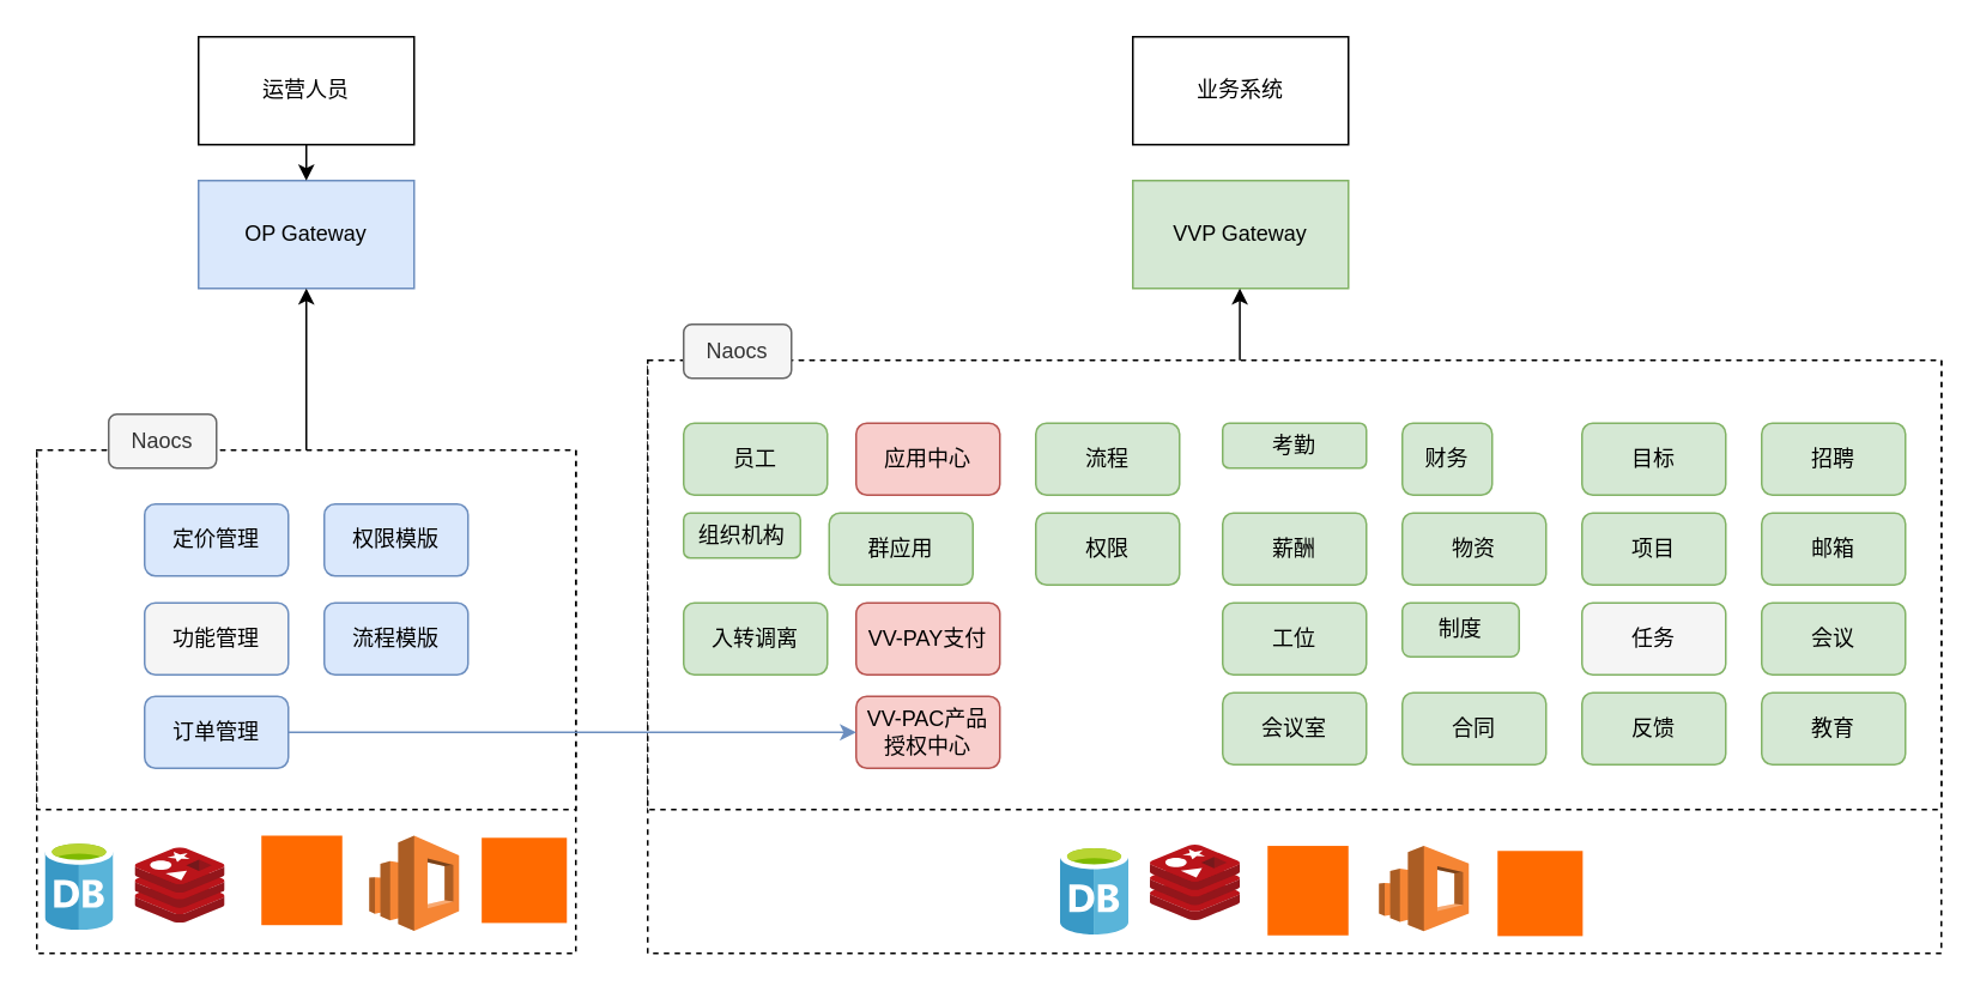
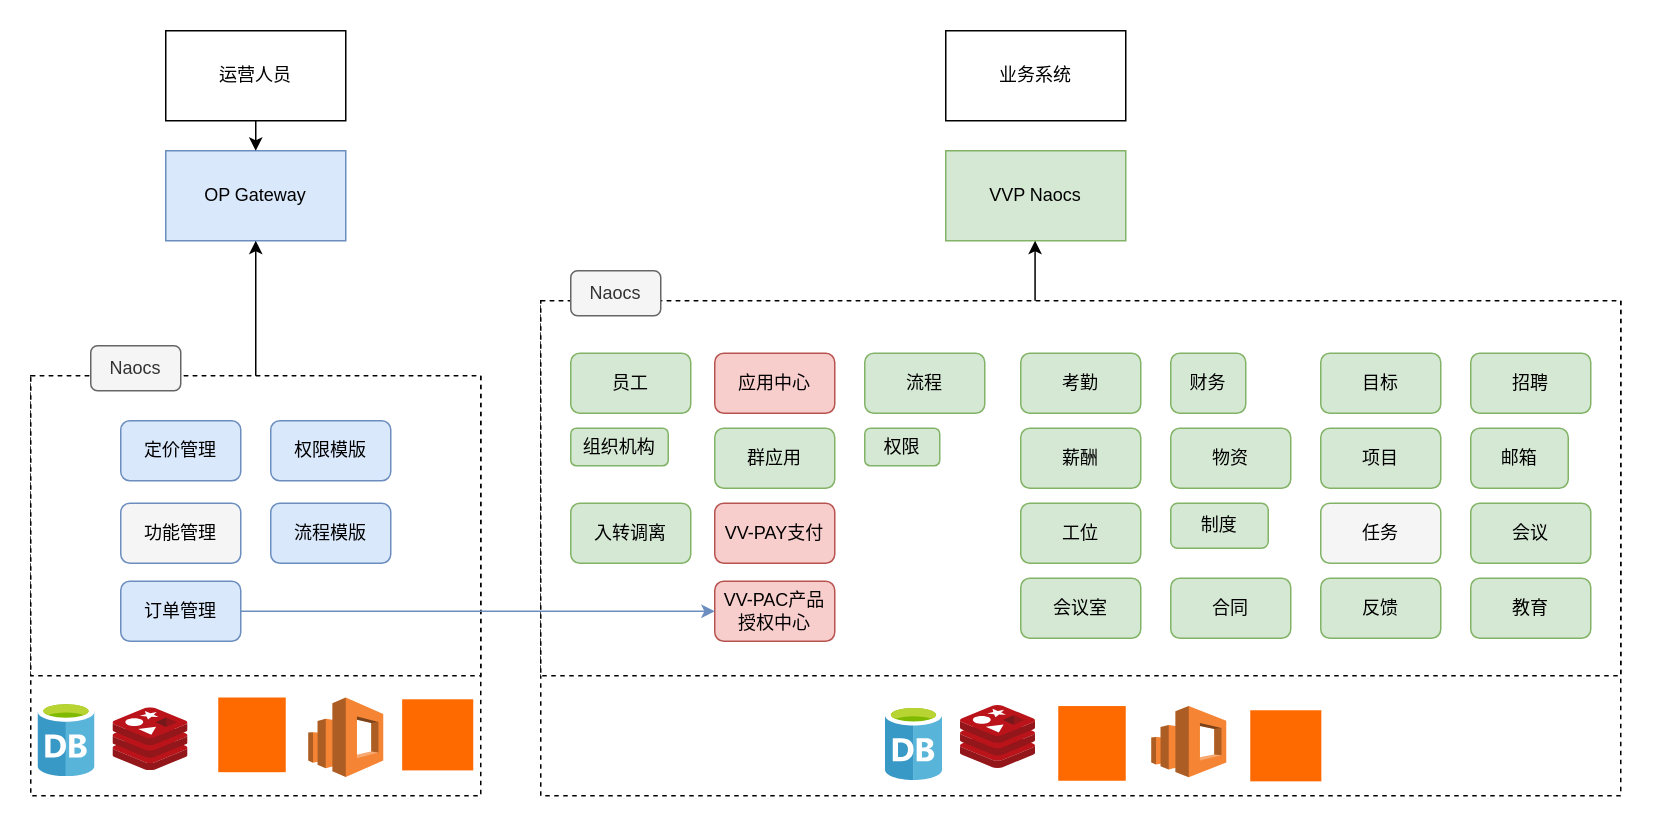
- <mxCell id="8" value="VVP Gateway" style="rounded=0;whiteSpace=wrap;html=1;fillColor=#d5e8d4;strokeColor=#82b366;" parent="1" vertex="1"><mxGeometry x="630" y="100" width="120" height="60" as="geometry" /></mxCell>
+ <mxCell id="8" value="VVP Naocs" style="rounded=0;whiteSpace=wrap;html=1;fillColor=#d5e8d4;strokeColor=#82b366;" parent="1" vertex="1"><mxGeometry x="630" y="100" width="120" height="60" as="geometry" /></mxCell>
- <mxCell id="18" value="考勤" style="rounded=1;whiteSpace=wrap;html=1;fillColor=#d5e8d4;strokeColor=#82b366;" parent="1" vertex="1"><mxGeometry x="680" y="235" width="80" height="25" as="geometry" /></mxCell>
+ <mxCell id="18" value="考勤" style="rounded=1;whiteSpace=wrap;html=1;fillColor=#d5e8d4;strokeColor=#82b366;" parent="1" vertex="1"><mxGeometry x="680" y="235" width="80" height="40" as="geometry" /></mxCell>
- <mxCell id="30" value="群应用" style="rounded=1;whiteSpace=wrap;html=1;fillColor=#d5e8d4;strokeColor=#82b366;" parent="1" vertex="1"><mxGeometry x="461" y="285" width="80" height="40" as="geometry" /></mxCell>
+ <mxCell id="30" value="群应用" style="rounded=1;whiteSpace=wrap;html=1;fillColor=#d5e8d4;strokeColor=#82b366;" parent="1" vertex="1"><mxGeometry x="476" y="285" width="80" height="40" as="geometry" /></mxCell>
- <mxCell id="17" value="权限" style="rounded=1;whiteSpace=wrap;html=1;fillColor=#d5e8d4;strokeColor=#82b366;" parent="1" vertex="1"><mxGeometry x="576" y="285" width="80" height="40" as="geometry" /></mxCell>
+ <mxCell id="17" value="权限" style="rounded=1;whiteSpace=wrap;html=1;fillColor=#d5e8d4;strokeColor=#82b366;" parent="1" vertex="1"><mxGeometry x="576" y="285" width="50" height="25" as="geometry" /></mxCell>
- <mxCell id="33" value="邮箱" style="rounded=1;whiteSpace=wrap;html=1;fillColor=#d5e8d4;strokeColor=#82b366;" parent="1" vertex="1"><mxGeometry x="980" y="285" width="80" height="40" as="geometry" /></mxCell>
+ <mxCell id="33" value="邮箱" style="rounded=1;whiteSpace=wrap;html=1;fillColor=#d5e8d4;strokeColor=#82b366;" parent="1" vertex="1"><mxGeometry x="980" y="285" width="65" height="40" as="geometry" /></mxCell>
